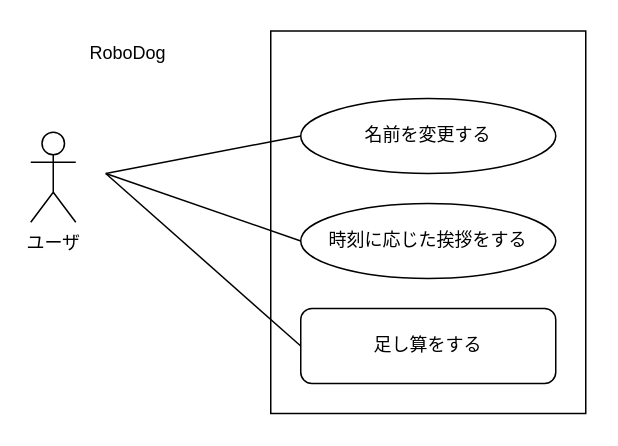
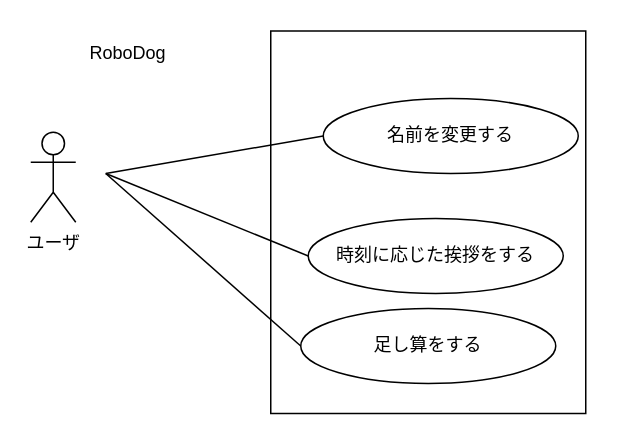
- <mxCell id="4" value="名前を変更する" style="ellipse;whiteSpace=wrap;html=1;" parent="1" vertex="1"><mxGeometry x="200" y="65" width="170" height="50" as="geometry" /></mxCell>
+ <mxCell id="4" value="名前を変更する" style="ellipse;whiteSpace=wrap;html=1;" parent="1" vertex="1"><mxGeometry x="215" y="65" width="170" height="50" as="geometry" /></mxCell>
- <mxCell id="5" value="時刻に応じた挨拶をする" style="ellipse;whiteSpace=wrap;html=1;" parent="1" vertex="1"><mxGeometry x="200" y="135" width="170" height="50" as="geometry" /></mxCell>
+ <mxCell id="5" value="時刻に応じた挨拶をする" style="ellipse;whiteSpace=wrap;html=1;" parent="1" vertex="1"><mxGeometry x="205" y="145" width="170" height="50" as="geometry" /></mxCell>
- <mxCell id="9" value="足し算をする" style="whiteSpace=wrap;html=1;rounded=1;" vertex="1" parent="1"><mxGeometry x="200" y="205" width="170" height="50" as="geometry" /></mxCell>
+ <mxCell id="9" value="足し算をする" style="ellipse;whiteSpace=wrap;html=1;" vertex="1" parent="1"><mxGeometry x="200" y="205" width="170" height="50" as="geometry" /></mxCell>
